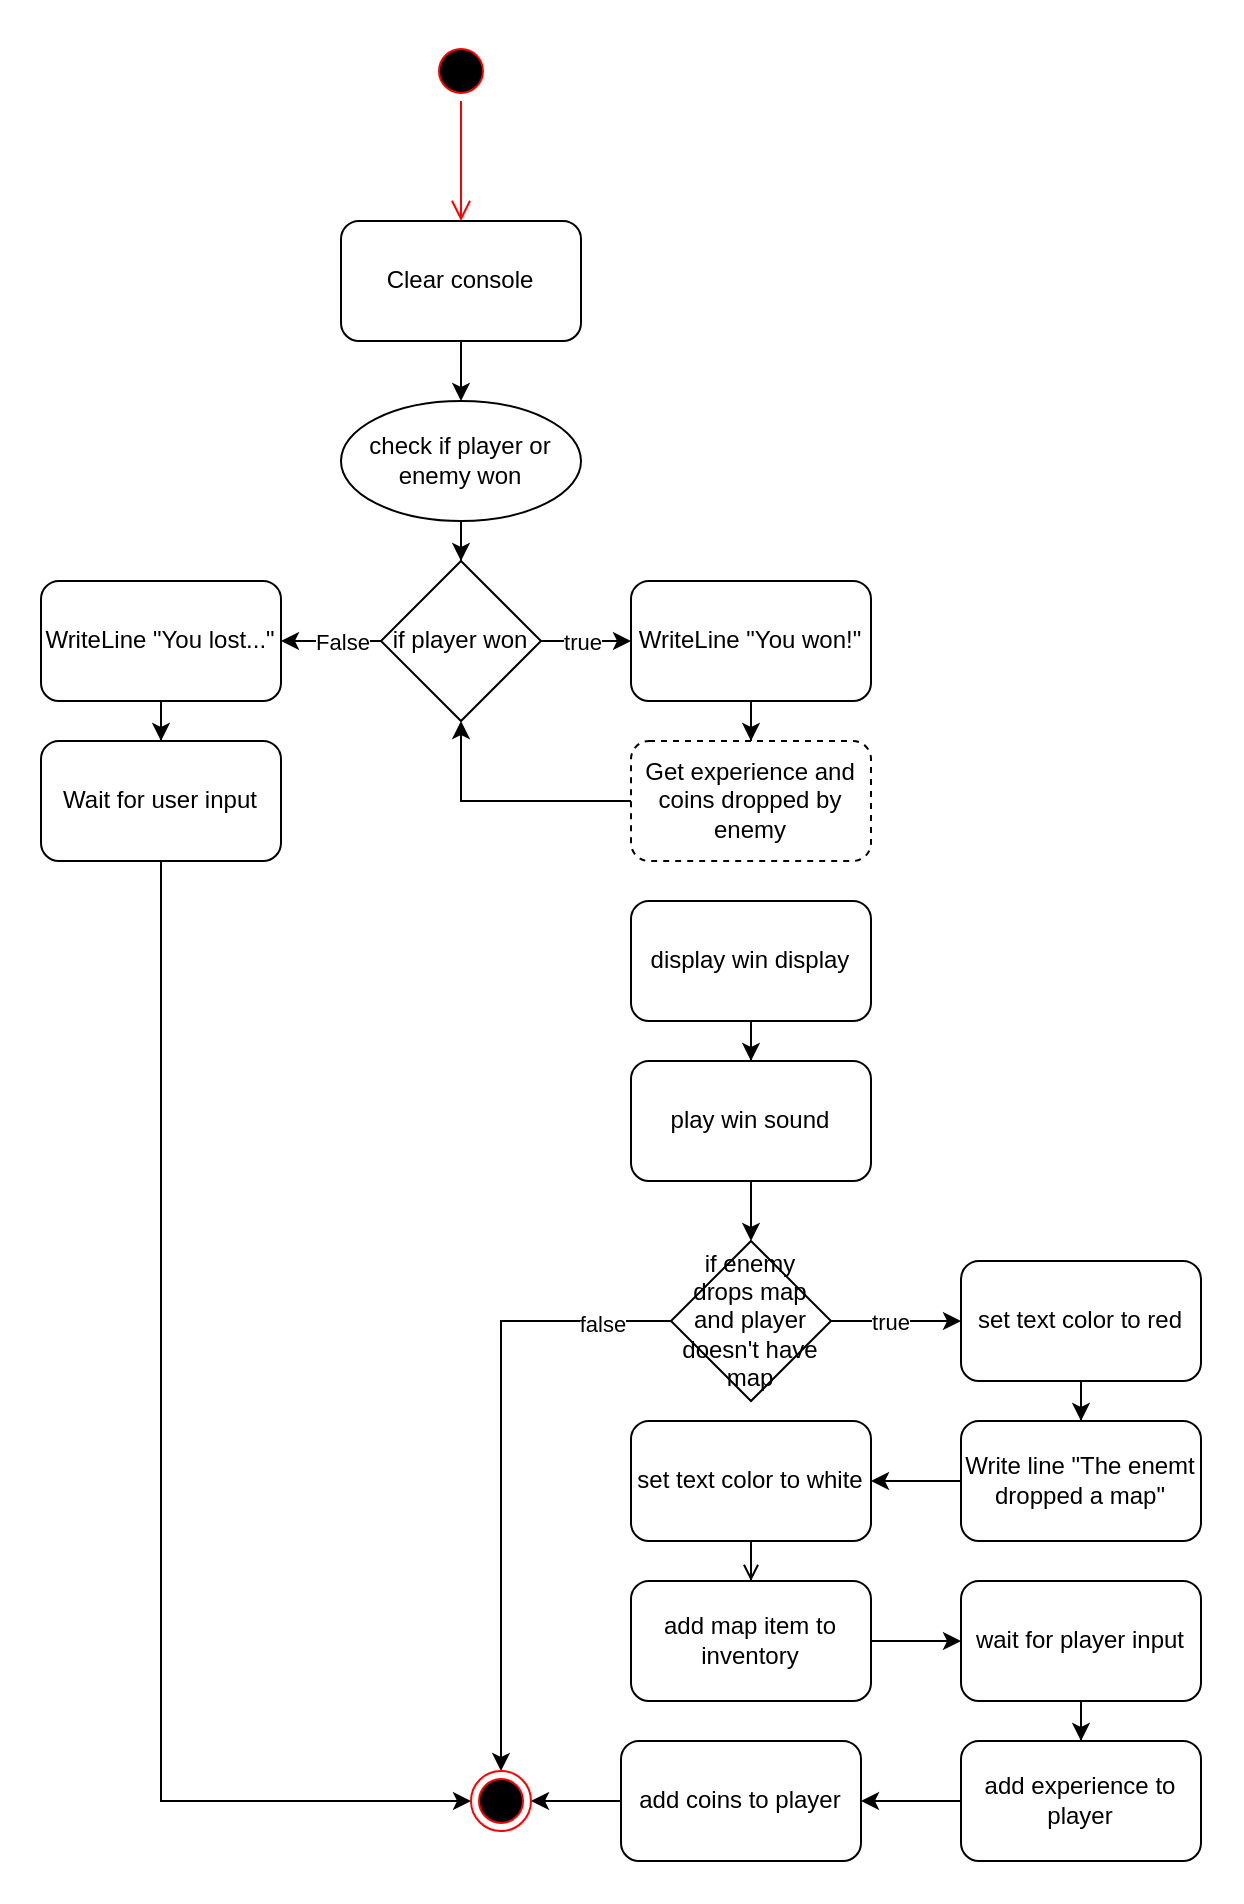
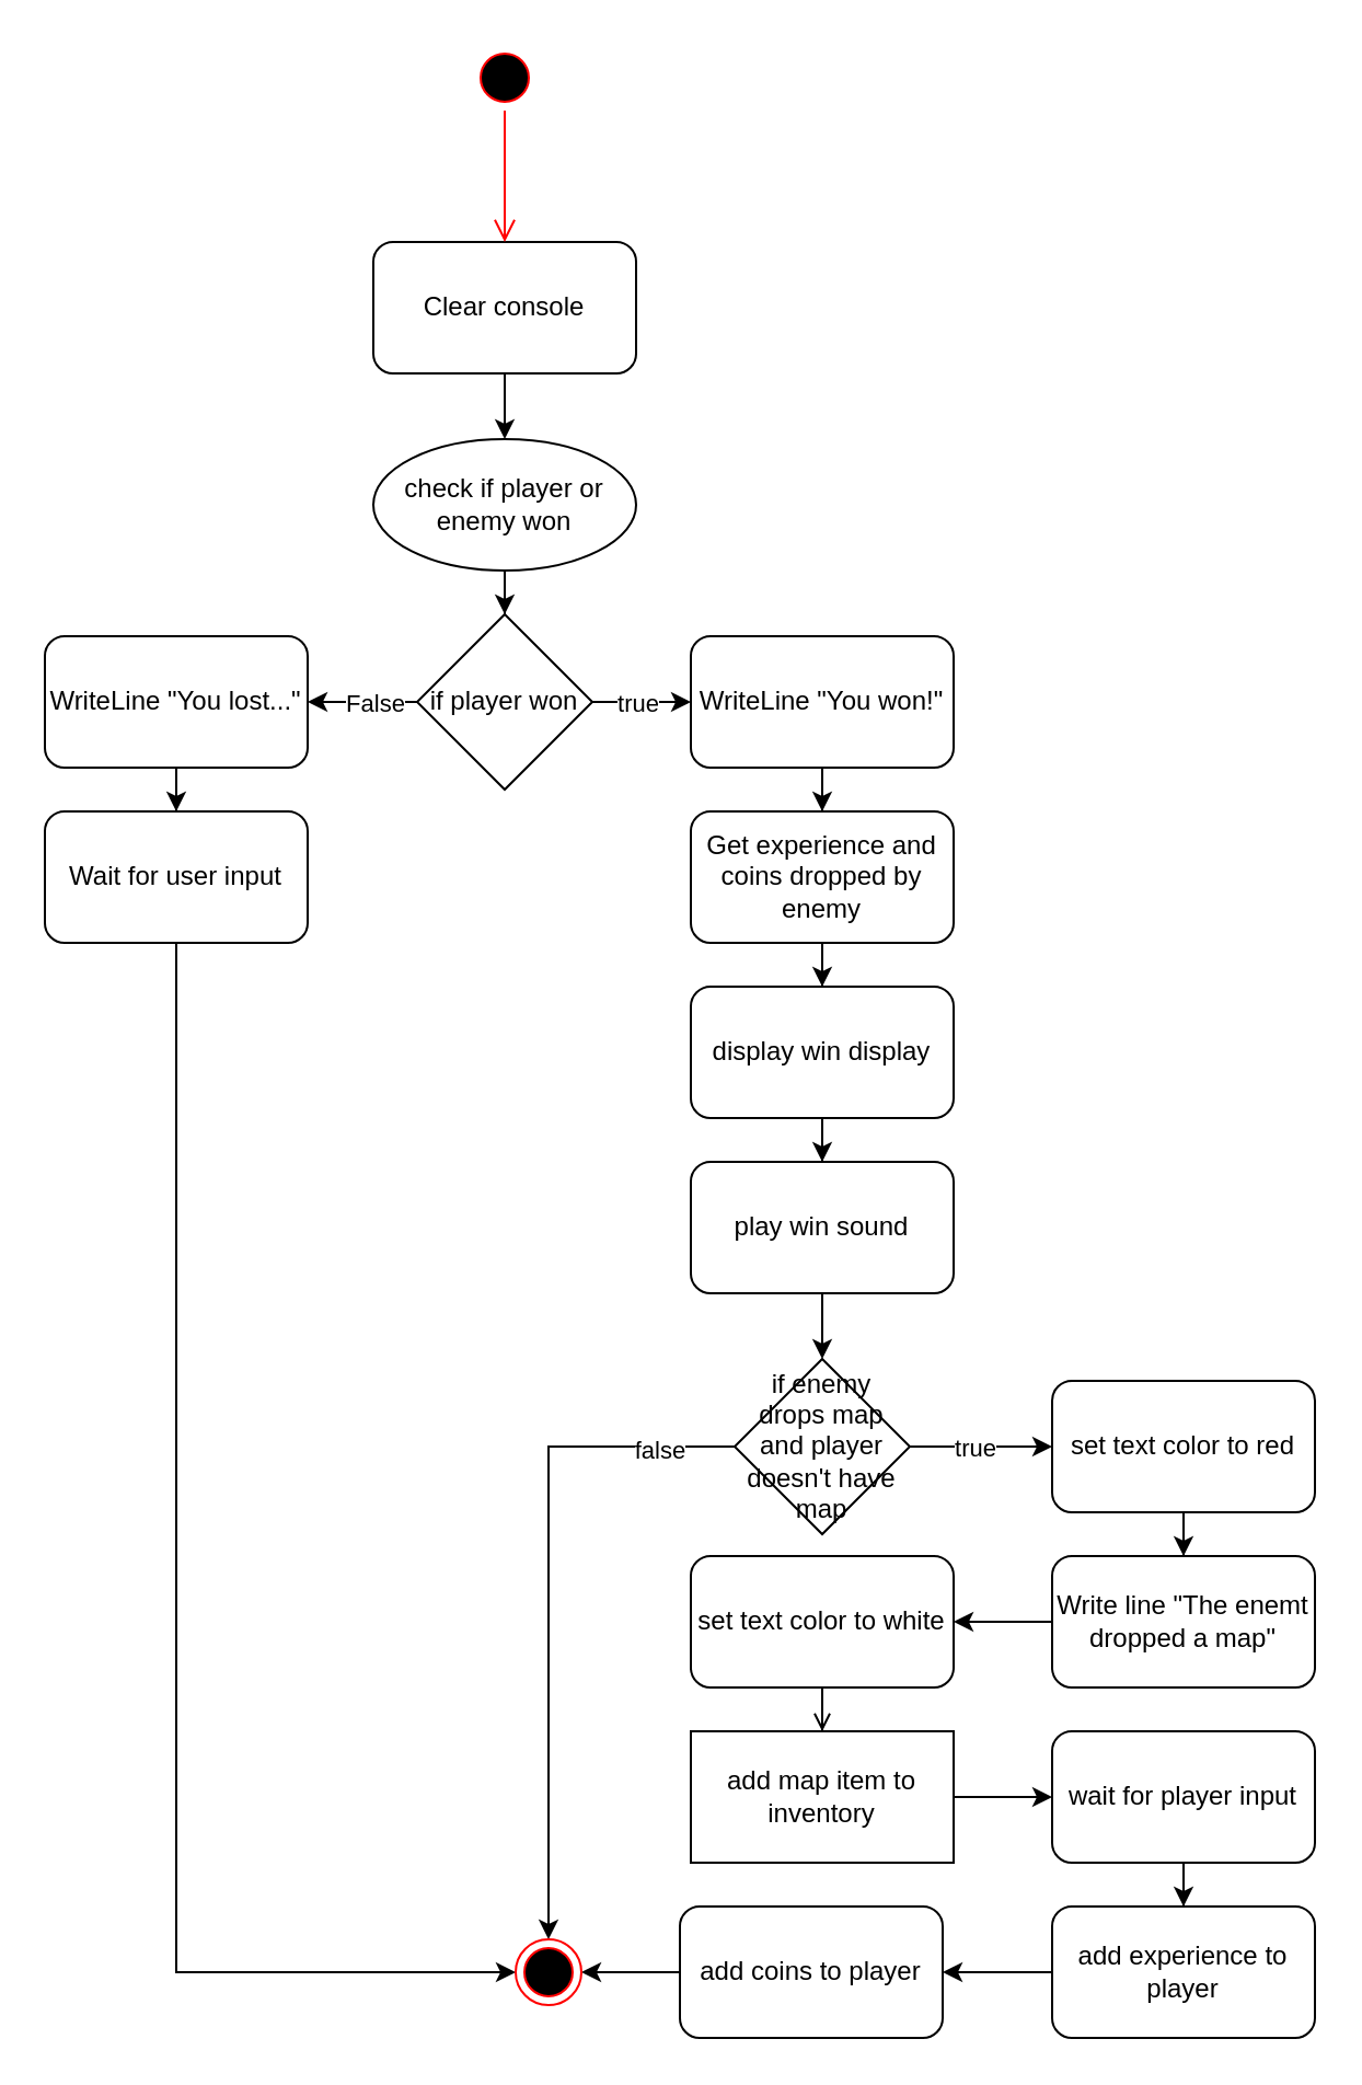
- <mxCell id="8" style="edgeStyle=orthogonalEdgeStyle;rounded=0;orthogonalLoop=1;jettySize=auto;html=1;" parent="1" source="9" target="16" edge="1"><mxGeometry relative="1" as="geometry"><mxPoint x="375" y="460" as="targetPoint" /></mxGeometry></mxCell>
+ <mxCell id="8" style="edgeStyle=orthogonalEdgeStyle;rounded=0;orthogonalLoop=1;jettySize=auto;html=1;" parent="1" source="9" target="11" edge="1"><mxGeometry relative="1" as="geometry"><mxPoint x="375" y="460" as="targetPoint" /></mxGeometry></mxCell>
- <mxCell id="9" value="Get experience and coins dropped by enemy" style="rounded=1;whiteSpace=wrap;html=1;dashed=1;" parent="1" vertex="1"><mxGeometry x="315" y="370" width="120" height="60" as="geometry" /></mxCell>
+ <mxCell id="9" value="Get experience and coins dropped by enemy" style="rounded=1;whiteSpace=wrap;html=1;" parent="1" vertex="1"><mxGeometry x="315" y="370" width="120" height="60" as="geometry" /></mxCell>
- <mxCell id="35" value="add map item to inventory" style="rounded=1;whiteSpace=wrap;html=1;" parent="1" vertex="1"><mxGeometry x="315" y="790" width="120" height="60" as="geometry" /></mxCell>
+ <mxCell id="35" value="add map item to inventory" style="whiteSpace=wrap;html=1;rounded=0;" parent="1" vertex="1"><mxGeometry x="315" y="790" width="120" height="60" as="geometry" /></mxCell>
